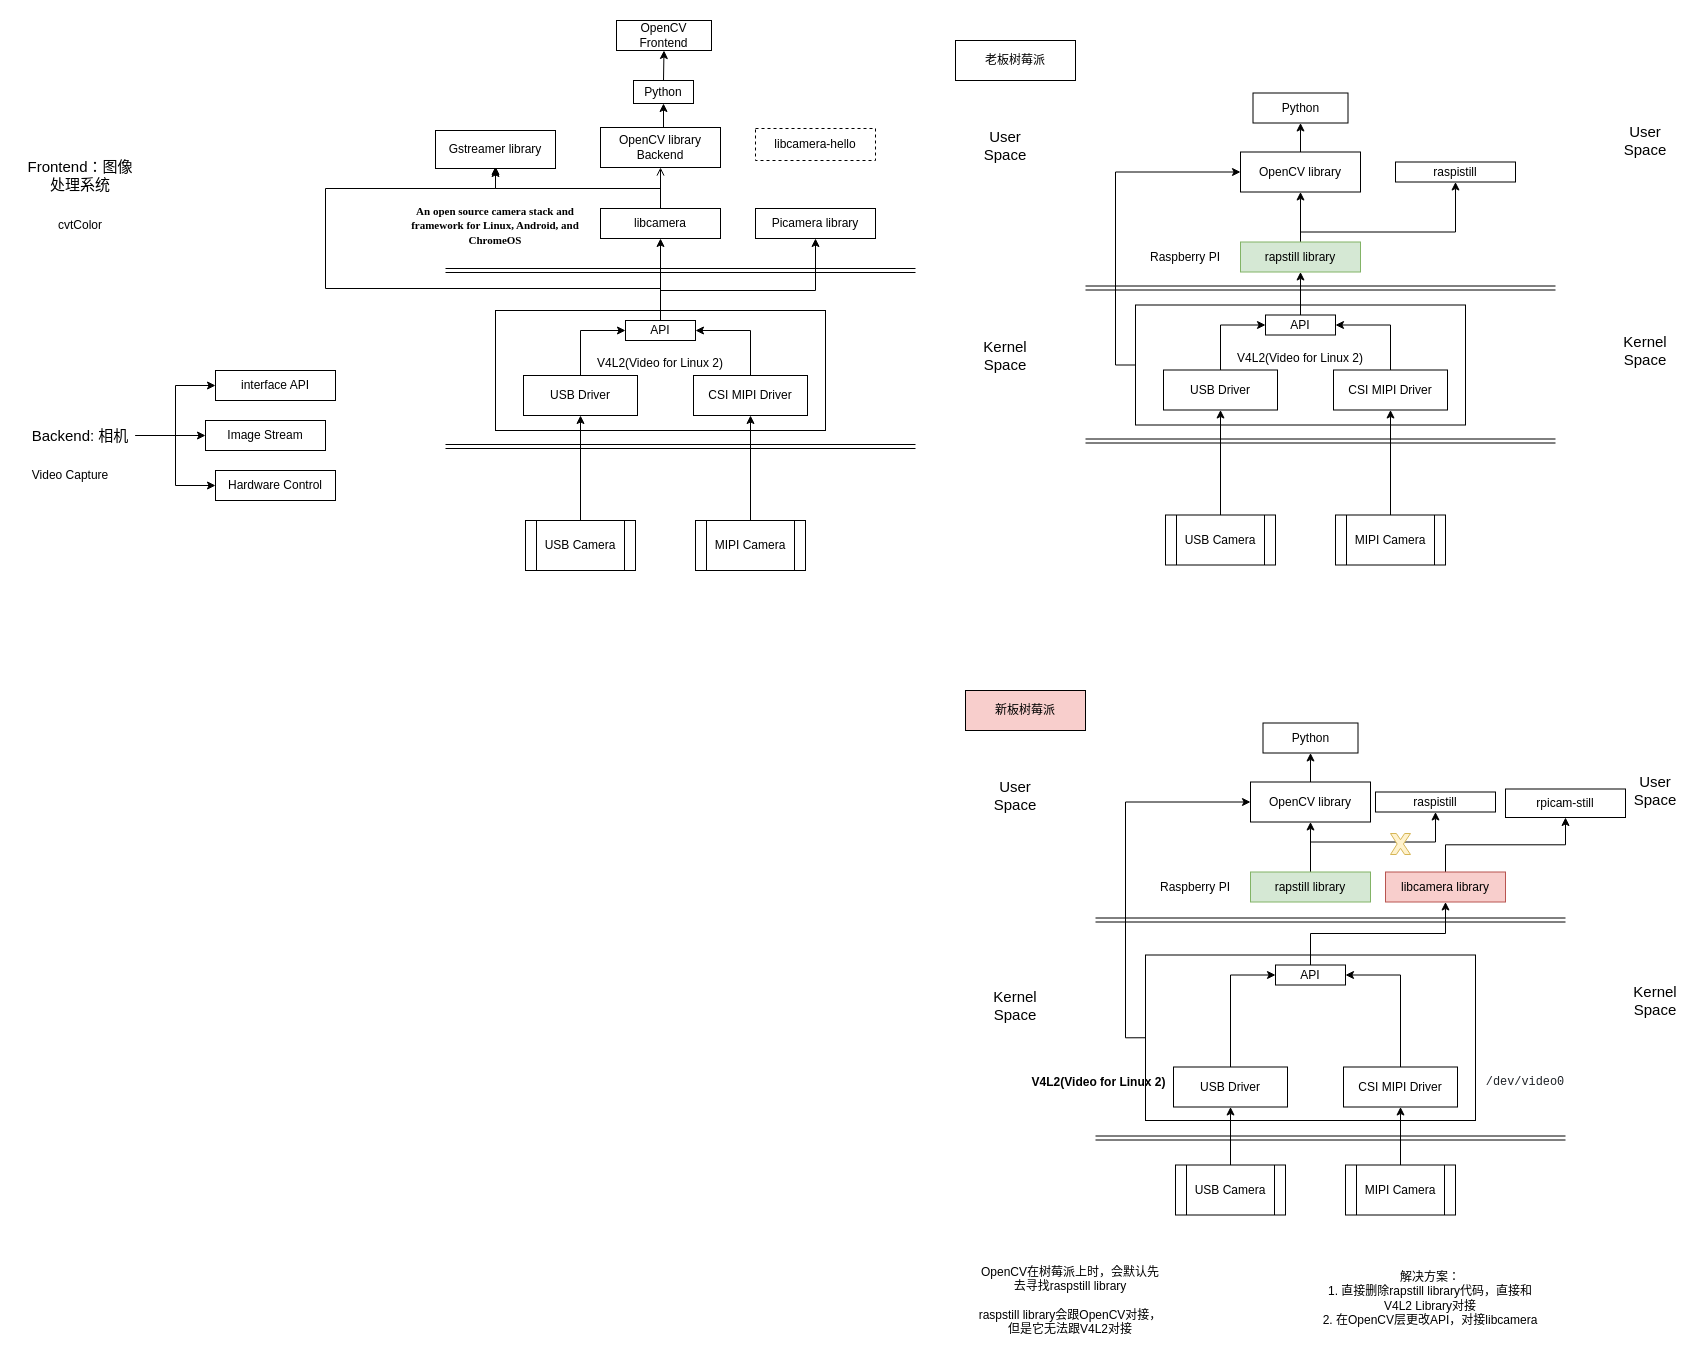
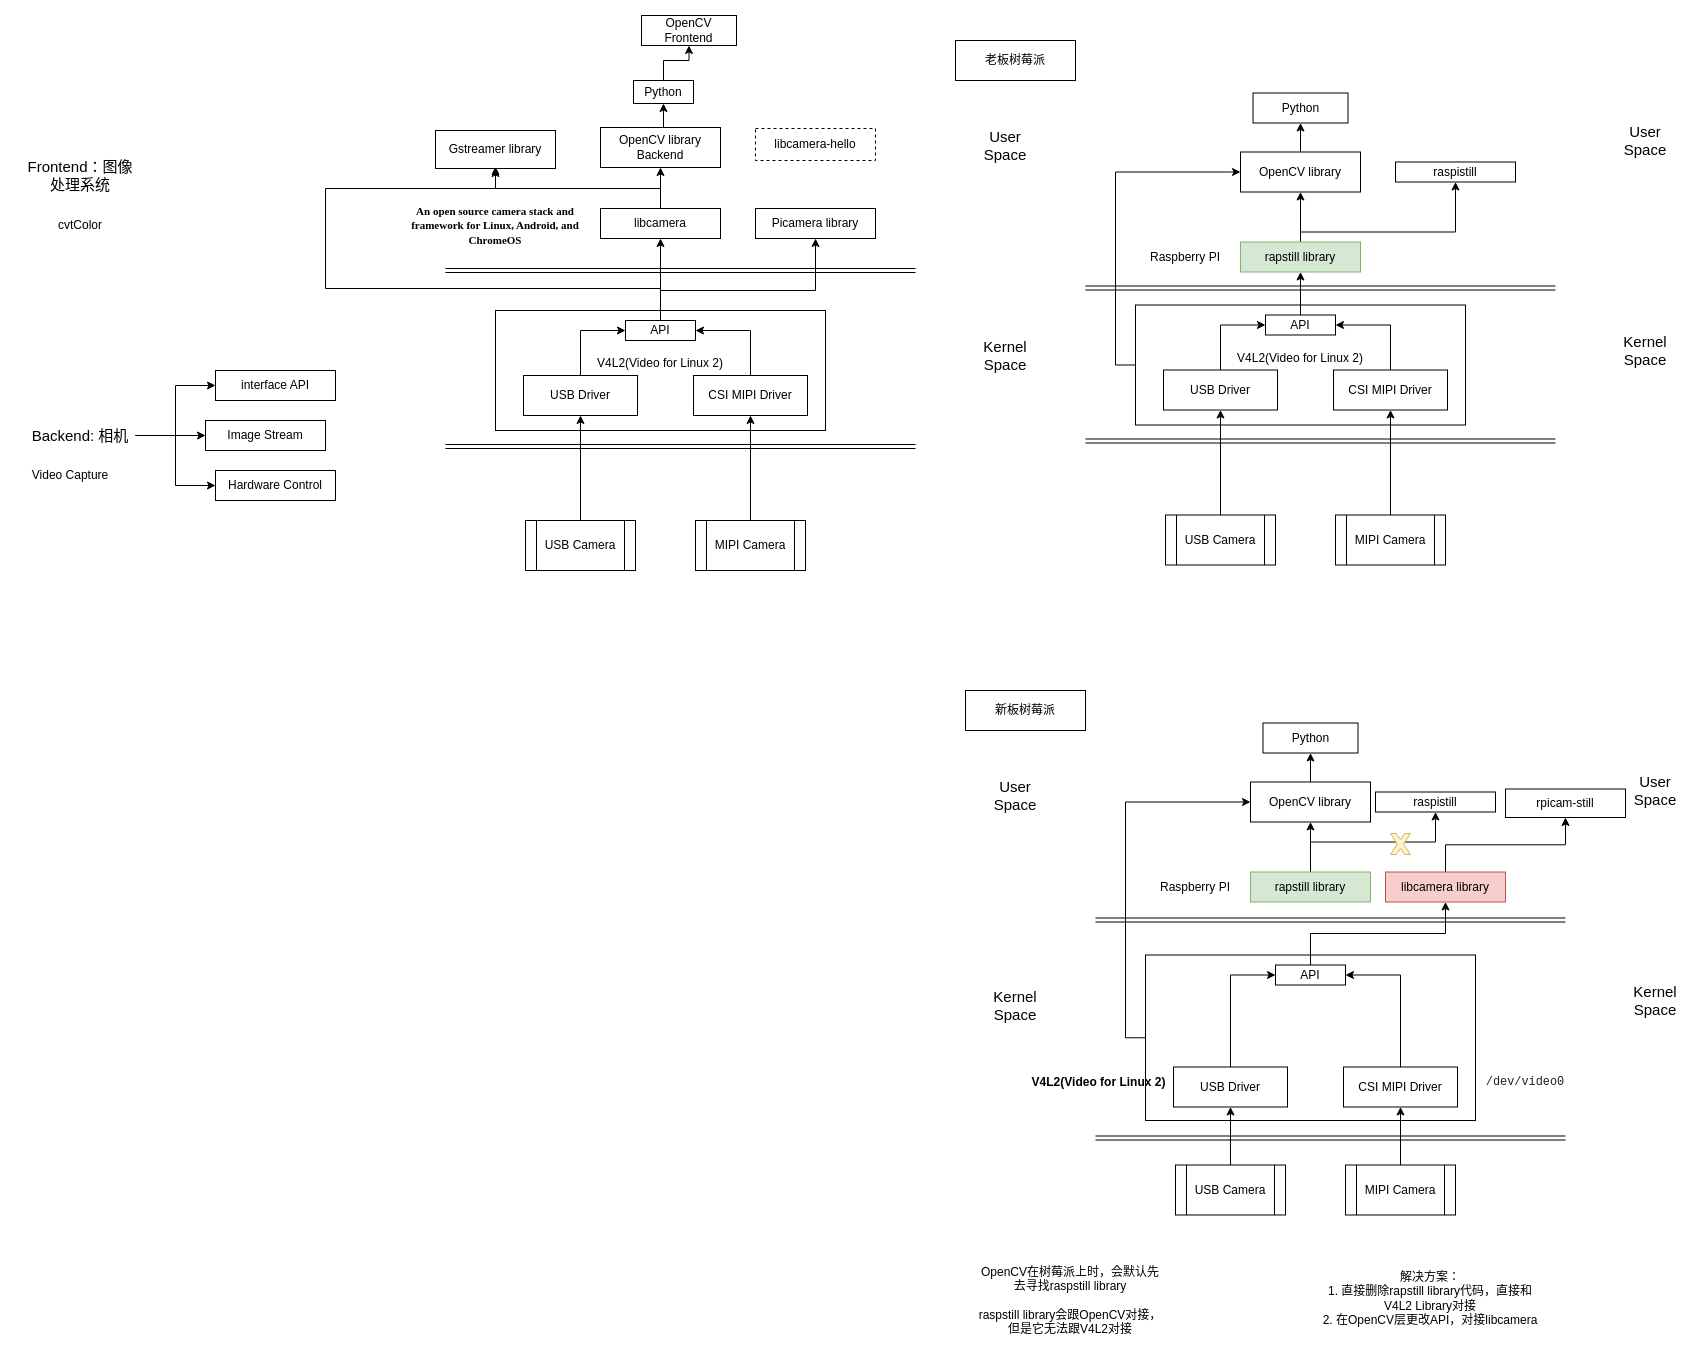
- <mxCell id="30" value="OpenCV Frontend" style="rounded=0;whiteSpace=wrap;html=1;" vertex="1" parent="1"><mxGeometry x="616" y="20" width="95" height="30" as="geometry" /></mxCell>
+ <mxCell id="30" value="OpenCV Frontend" style="rounded=0;whiteSpace=wrap;html=1;" vertex="1" parent="1"><mxGeometry x="641" y="15" width="95" height="30" as="geometry" /></mxCell>
- <mxCell id="25" style="edgeStyle=orthogonalEdgeStyle;rounded=0;orthogonalLoop=1;jettySize=auto;html=1;exitX=0.5;exitY=0;exitDx=0;exitDy=0;entryX=0.5;entryY=1;entryDx=0;entryDy=0;endArrow=open;" edge="1" parent="1" source="27" target="29"><mxGeometry relative="1" as="geometry" /></mxCell>
+ <mxCell id="25" style="edgeStyle=orthogonalEdgeStyle;rounded=0;orthogonalLoop=1;jettySize=auto;html=1;exitX=0.5;exitY=0;exitDx=0;exitDy=0;entryX=0.5;entryY=1;entryDx=0;entryDy=0;" edge="1" parent="1" source="27" target="29"><mxGeometry relative="1" as="geometry" /></mxCell>
- <mxCell id="87" value="新板树莓派" style="rounded=0;whiteSpace=wrap;html=1;fillColor=#f8cecc;" vertex="1" parent="1"><mxGeometry x="965" y="690" width="120" height="40" as="geometry" /></mxCell>
+ <mxCell id="87" value="新板树莓派" style="rounded=0;whiteSpace=wrap;html=1;" vertex="1" parent="1"><mxGeometry x="965" y="690" width="120" height="40" as="geometry" /></mxCell>
